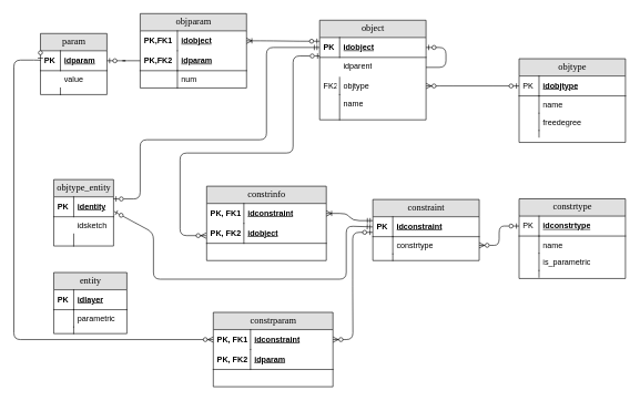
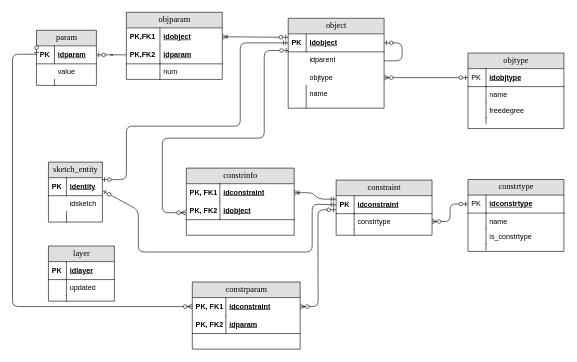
- <mxCell id="69" value="FK2" style="shape=partialRectangle;top=0;left=0;bottom=0;html=1;fillColor=none;align=left;verticalAlign=top;spacingLeft=4;spacingRight=4;whiteSpace=wrap;overflow=hidden;rotatable=0;points=[];portConstraint=eastwest;part=1;" vertex="1" connectable="0" parent="68"><mxGeometry width="30" height="26" as="geometry" /></mxCell>
- <mxCell id="17" value="objtype_entity" style="swimlane;html=1;fontStyle=0;childLayout=stackLayout;horizontal=1;startSize=26;fillColor=#e0e0e0;horizontalStack=0;resizeParent=1;resizeLast=0;collapsible=1;marginBottom=0;swimlaneFillColor=#ffffff;align=center;rounded=0;shadow=0;comic=0;labelBackgroundColor=none;strokeWidth=1;fontFamily=Verdana;fontSize=14;swimlaneLine=1;" parent="1" vertex="1"><mxGeometry x="80" y="270" width="90" height="100" as="geometry" /></mxCell>
+ <mxCell id="17" value="sketch_entity" style="swimlane;html=1;fontStyle=0;childLayout=stackLayout;horizontal=1;startSize=26;fillColor=#e0e0e0;horizontalStack=0;resizeParent=1;resizeLast=0;collapsible=1;marginBottom=0;swimlaneFillColor=#ffffff;align=center;rounded=0;shadow=0;comic=0;labelBackgroundColor=none;strokeWidth=1;fontFamily=Verdana;fontSize=14;swimlaneLine=1;" parent="1" vertex="1"><mxGeometry x="80" y="270" width="90" height="100" as="geometry" /></mxCell>
- <mxCell id="7" value="is_parametric" style="shape=partialRectangle;top=0;left=0;right=0;bottom=0;html=1;align=left;verticalAlign=top;fillColor=none;spacingLeft=34;spacingRight=4;whiteSpace=wrap;overflow=hidden;rotatable=0;points=[[0,0.5],[1,0.5]];portConstraint=eastwest;dropTarget=0;" parent="2" vertex="1"><mxGeometry y="82" width="160" height="26" as="geometry" /></mxCell>
+ <mxCell id="7" value="is_constrtype" style="shape=partialRectangle;top=0;left=0;right=0;bottom=0;html=1;align=left;verticalAlign=top;fillColor=none;spacingLeft=34;spacingRight=4;whiteSpace=wrap;overflow=hidden;rotatable=0;points=[[0,0.5],[1,0.5]];portConstraint=eastwest;dropTarget=0;" parent="2" vertex="1"><mxGeometry y="82" width="160" height="26" as="geometry" /></mxCell>
- <mxCell id="23" value="entity" style="swimlane;html=1;fontStyle=0;childLayout=stackLayout;horizontal=1;startSize=26;fillColor=#e0e0e0;horizontalStack=0;resizeParent=1;resizeLast=0;collapsible=1;marginBottom=0;swimlaneFillColor=#ffffff;align=center;rounded=0;shadow=0;comic=0;labelBackgroundColor=none;strokeWidth=1;fontFamily=Verdana;fontSize=14;swimlaneLine=1;" parent="1" vertex="1"><mxGeometry x="80" y="410" width="110" height="92" as="geometry" /></mxCell>
+ <mxCell id="23" value="layer" style="swimlane;html=1;fontStyle=0;childLayout=stackLayout;horizontal=1;startSize=26;fillColor=#e0e0e0;horizontalStack=0;resizeParent=1;resizeLast=0;collapsible=1;marginBottom=0;swimlaneFillColor=#ffffff;align=center;rounded=0;shadow=0;comic=0;labelBackgroundColor=none;strokeWidth=1;fontFamily=Verdana;fontSize=14;swimlaneLine=1;" parent="1" vertex="1"><mxGeometry x="80" y="410" width="110" height="92" as="geometry" /></mxCell>
- <mxCell id="26" value="parametric" style="shape=partialRectangle;top=0;left=0;right=0;bottom=0;html=1;align=left;verticalAlign=top;fillColor=none;spacingLeft=34;spacingRight=4;whiteSpace=wrap;overflow=hidden;rotatable=0;points=[[0,0.5],[1,0.5]];portConstraint=eastwest;dropTarget=0;" parent="23" vertex="1"><mxGeometry y="56" width="110" height="26" as="geometry" /></mxCell>
+ <mxCell id="26" value="updated" style="shape=partialRectangle;top=0;left=0;right=0;bottom=0;html=1;align=left;verticalAlign=top;fillColor=none;spacingLeft=34;spacingRight=4;whiteSpace=wrap;overflow=hidden;rotatable=0;points=[[0,0.5],[1,0.5]];portConstraint=eastwest;dropTarget=0;" parent="23" vertex="1"><mxGeometry y="56" width="110" height="26" as="geometry" /></mxCell>
